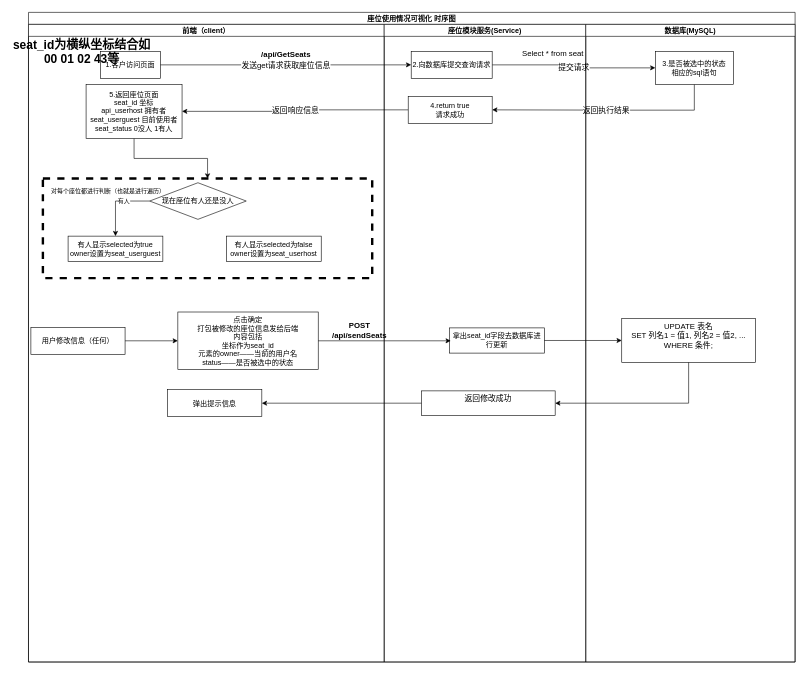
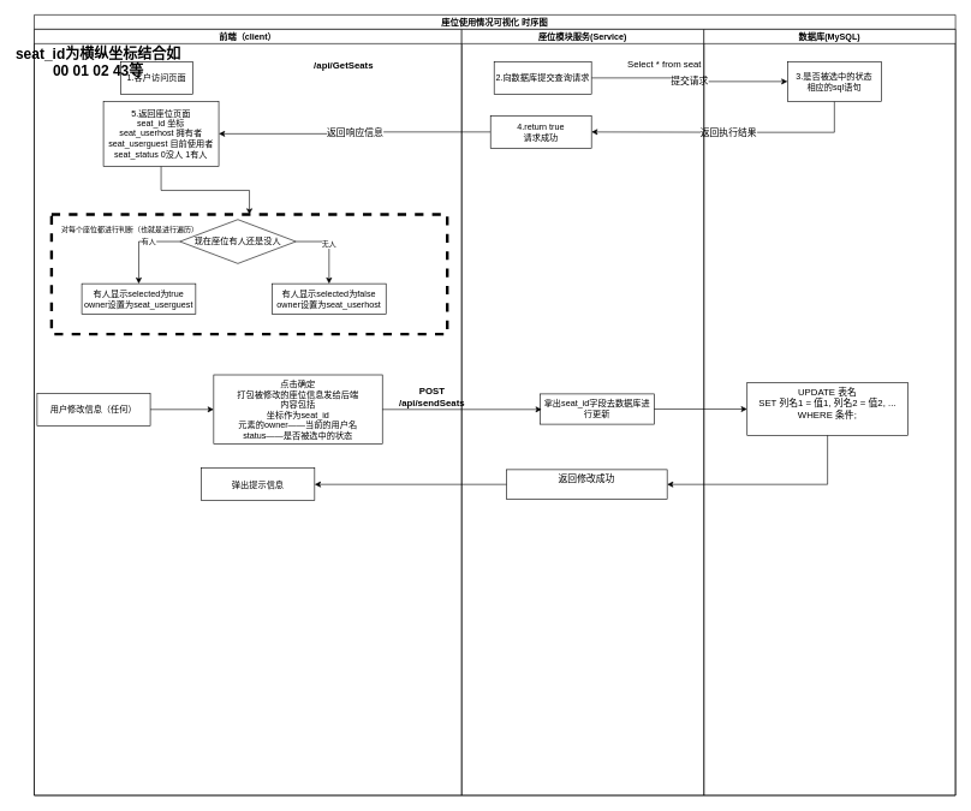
- <mxCell id="23" value="&lt;font style=&quot;font-size: 13px&quot;&gt;发送get请求获取座位信息&lt;/font&gt;" style="edgeStyle=orthogonalEdgeStyle;rounded=0;orthogonalLoop=1;jettySize=auto;html=1;exitX=1;exitY=0.5;exitDx=0;exitDy=0;entryX=0;entryY=0.5;entryDx=0;entryDy=0;" parent="2" source="4" target="28" edge="1"><mxGeometry relative="1" as="geometry" /></mxCell>
- <mxCell id="7" value="5.返回座位页面&lt;br&gt;seat_id 坐标&lt;br&gt;api_userhost 拥有者&lt;br&gt;seat_userguest 目前使用者&lt;br&gt;seat_status 0没人 1有人" style="rounded=0;whiteSpace=wrap;html=1;" parent="3" vertex="1"><mxGeometry x="96" y="100" width="160" height="90" as="geometry" /></mxCell>
+ <mxCell id="7" value="5.返回座位页面&lt;br&gt;seat_id 坐标&lt;br&gt;seat_userhost 拥有者&lt;br&gt;seat_userguest 目前使用者&lt;br&gt;seat_status 0没人 1有人" style="rounded=0;whiteSpace=wrap;html=1;" parent="3" vertex="1"><mxGeometry x="96" y="100" width="160" height="90" as="geometry" /></mxCell>
+ <mxCell id="12" style="edgeStyle=orthogonalEdgeStyle;rounded=0;orthogonalLoop=1;jettySize=auto;html=1;exitX=1;exitY=0.5;exitDx=0;exitDy=0;fontSize=10;" parent="3" source="14" target="16" edge="1"><mxGeometry relative="1" as="geometry" /></mxCell>
+ <mxCell id="13" value="无人" style="edgeLabel;html=1;align=center;verticalAlign=middle;resizable=0;points=[];fontSize=10;" parent="12" vertex="1" connectable="0"><mxGeometry x="-0.072" y="-1" relative="1" as="geometry"><mxPoint y="1" as="offset" /></mxGeometry></mxCell>
